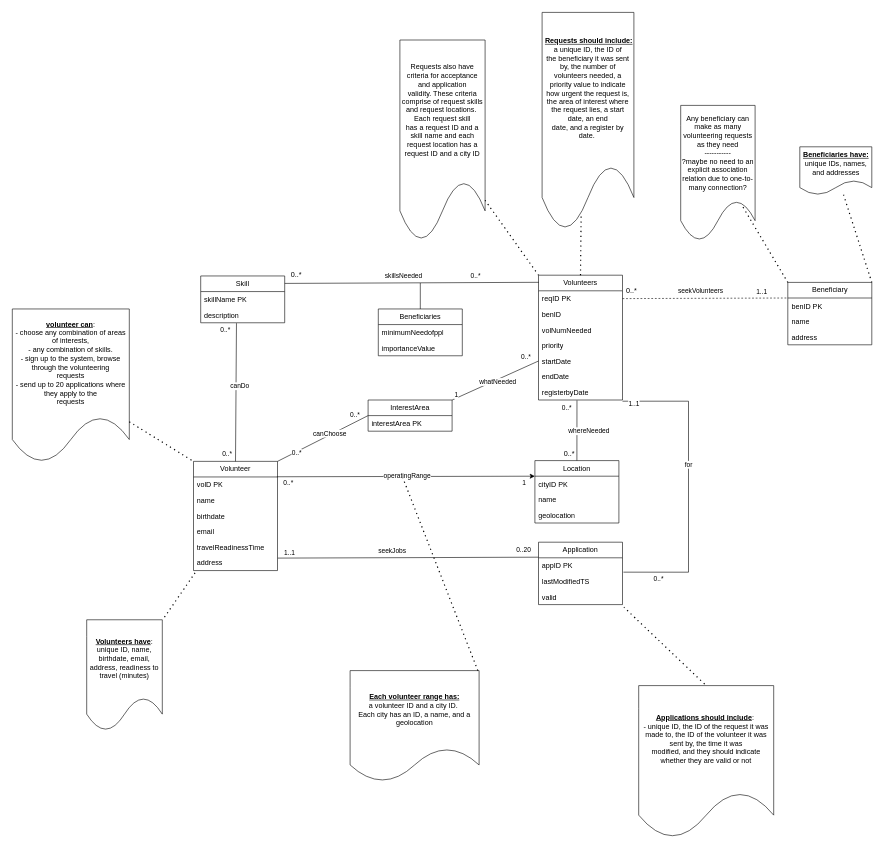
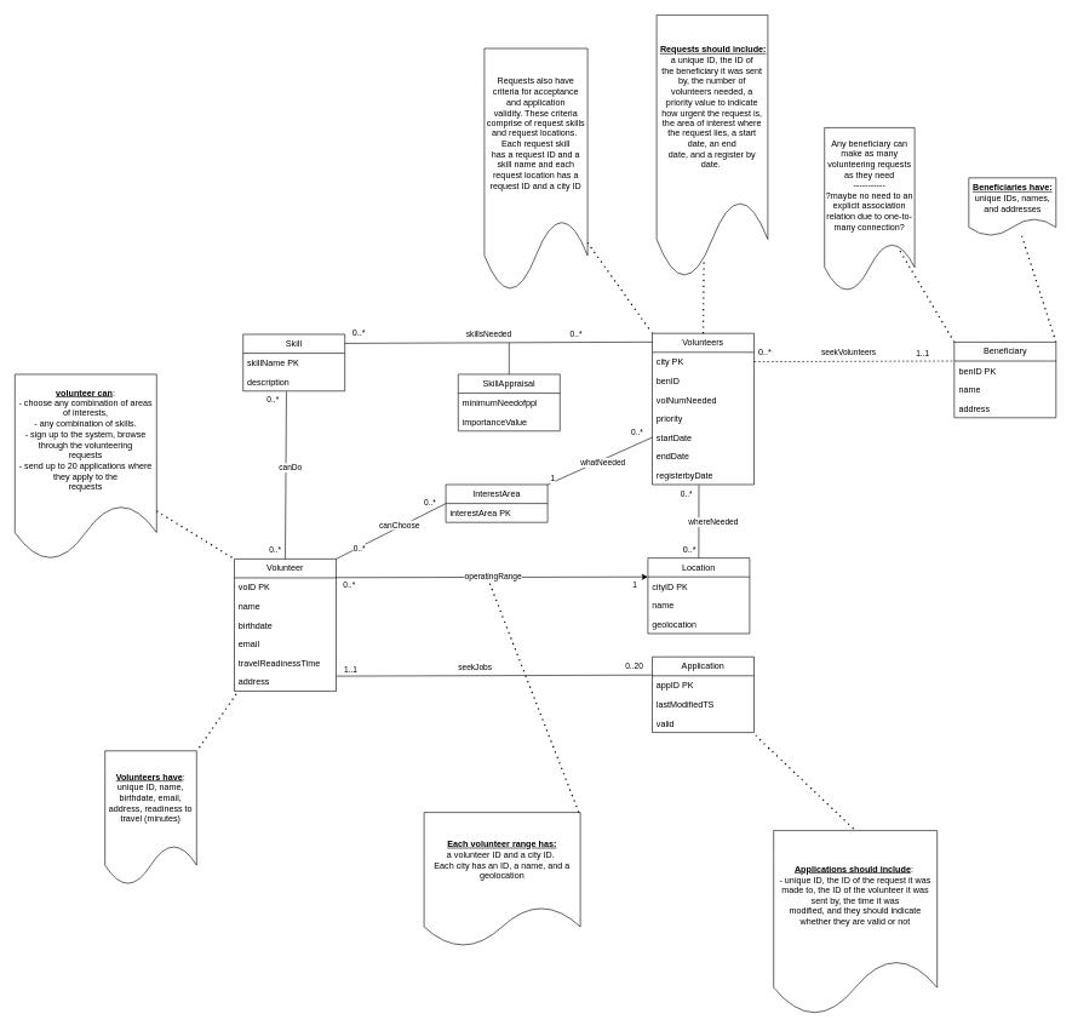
- <mxCell id="43" value="reqID PK" style="text;strokeColor=none;fillColor=none;align=left;verticalAlign=top;spacingLeft=4;spacingRight=4;overflow=hidden;rotatable=0;points=[[0,0.5],[1,0.5]];portConstraint=eastwest;whiteSpace=wrap;html=1;" parent="42" vertex="1"><mxGeometry y="26" width="140" height="26" as="geometry" /></mxCell>
+ <mxCell id="43" value="city PK" style="text;strokeColor=none;fillColor=none;align=left;verticalAlign=top;spacingLeft=4;spacingRight=4;overflow=hidden;rotatable=0;points=[[0,0.5],[1,0.5]];portConstraint=eastwest;whiteSpace=wrap;html=1;" parent="42" vertex="1"><mxGeometry y="26" width="140" height="26" as="geometry" /></mxCell>
- <mxCell id="15" value="Beneficiaries" style="swimlane;fontStyle=0;childLayout=stackLayout;horizontal=1;startSize=26;fillColor=none;horizontalStack=0;resizeParent=1;resizeParentMax=0;resizeLast=0;collapsible=1;marginBottom=0;whiteSpace=wrap;html=1;" parent="1" vertex="1"><mxGeometry x="630" y="514.28" width="140" height="78" as="geometry" /></mxCell>
+ <mxCell id="15" value="SkillAppraisal" style="swimlane;fontStyle=0;childLayout=stackLayout;horizontal=1;startSize=26;fillColor=none;horizontalStack=0;resizeParent=1;resizeParentMax=0;resizeLast=0;collapsible=1;marginBottom=0;whiteSpace=wrap;html=1;" parent="1" vertex="1"><mxGeometry x="630" y="514.28" width="140" height="78" as="geometry" /></mxCell>
- <mxCell id="71" value="" style="endArrow=none;html=1;rounded=0;exitX=1.011;exitY=-0.079;exitDx=0;exitDy=0;entryX=1;entryY=1.077;entryDx=0;entryDy=0;entryPerimeter=0;exitPerimeter=0;" parent="1" source="69" target="49" edge="1"><mxGeometry width="50" height="50" relative="1" as="geometry"><mxPoint x="1081" y="944.5" as="sourcePoint" /><mxPoint x="1177" y="872" as="targetPoint" /><Array as="points"><mxPoint x="1147" y="953" /><mxPoint x="1147" y="668" /></Array></mxGeometry></mxCell>
- <mxCell id="72" value="1..1" style="edgeLabel;html=1;align=center;verticalAlign=middle;resizable=0;points=[];" parent="71" vertex="1" connectable="0"><mxGeometry x="0.233" y="-2" relative="1" as="geometry"><mxPoint x="-94" y="-80" as="offset" /></mxGeometry></mxCell>
- <mxCell id="73" value="0..*" style="edgeLabel;html=1;align=center;verticalAlign=middle;resizable=0;points=[];" parent="71" vertex="1" connectable="0"><mxGeometry x="-0.132" y="1" relative="1" as="geometry"><mxPoint x="-50" y="121" as="offset" /></mxGeometry></mxCell>
- <mxCell id="74" value="for" style="edgeLabel;html=1;align=center;verticalAlign=middle;resizable=0;points=[];" parent="71" vertex="1" connectable="0"><mxGeometry x="0.146" y="1" relative="1" as="geometry"><mxPoint as="offset" /></mxGeometry></mxCell>
